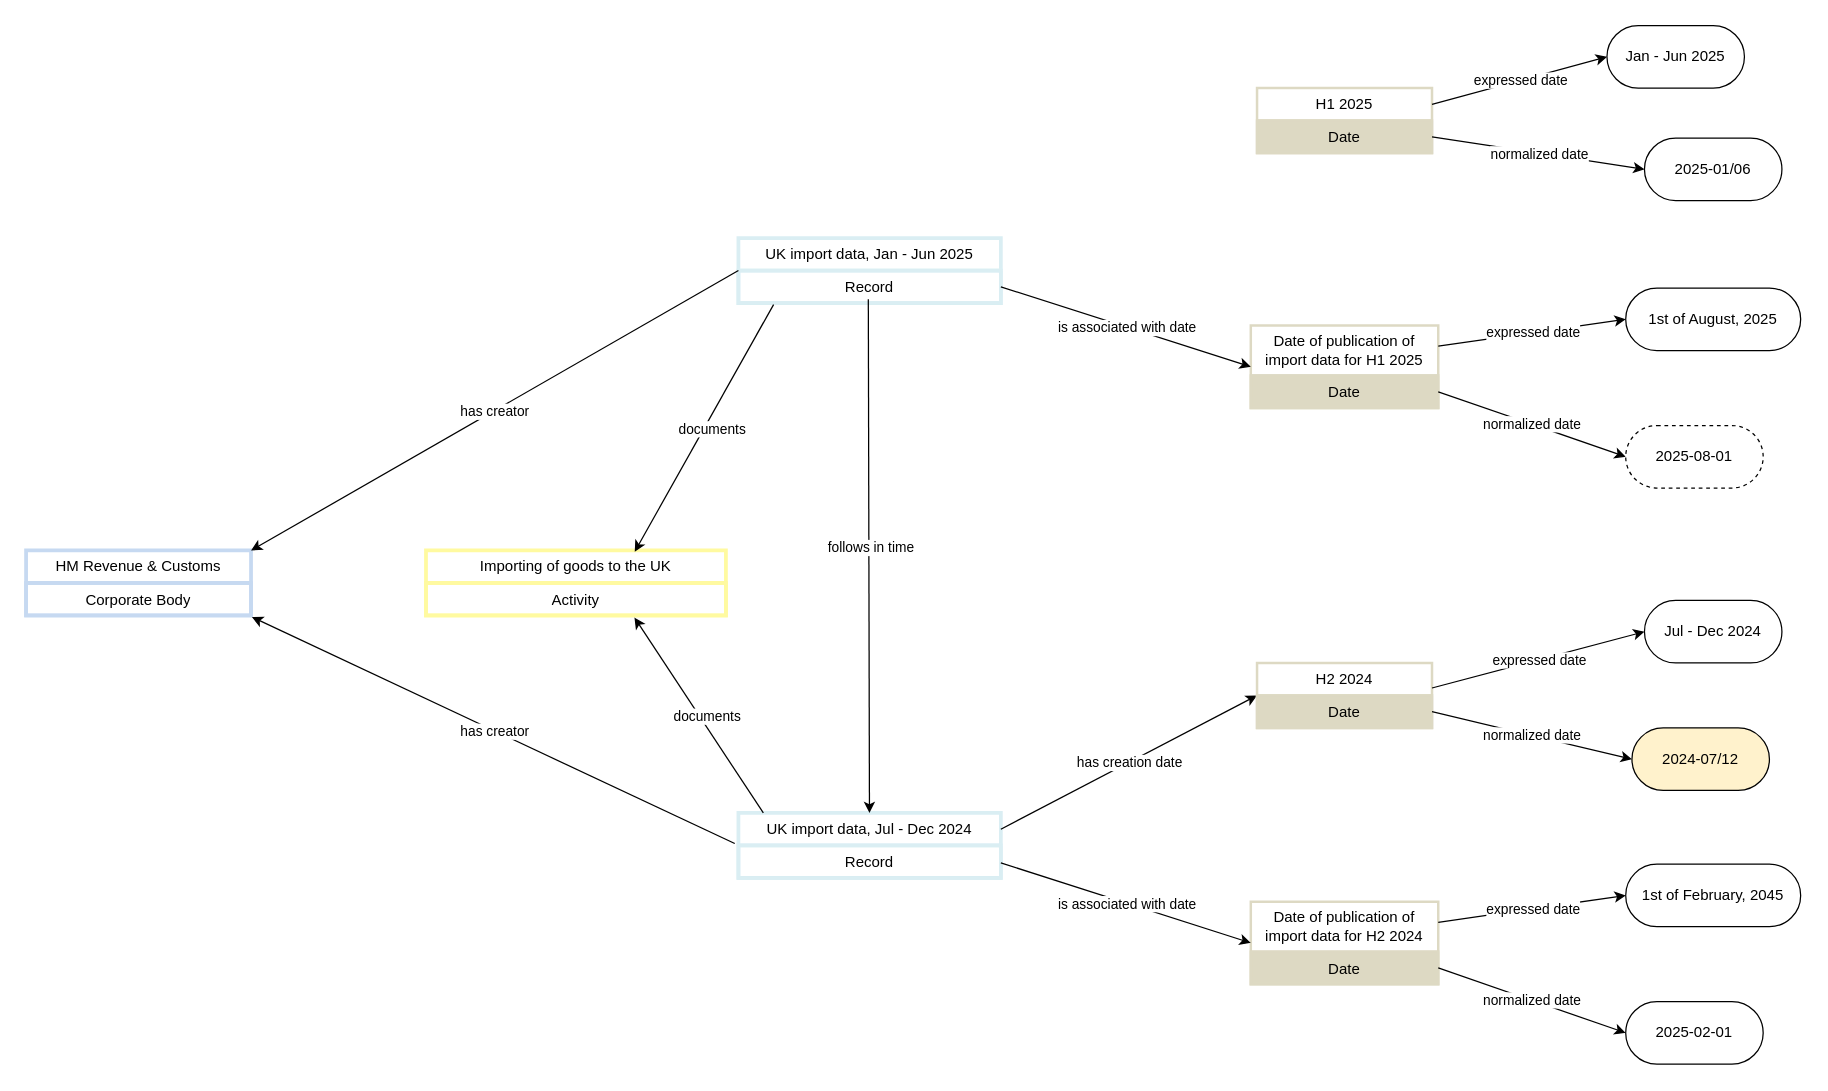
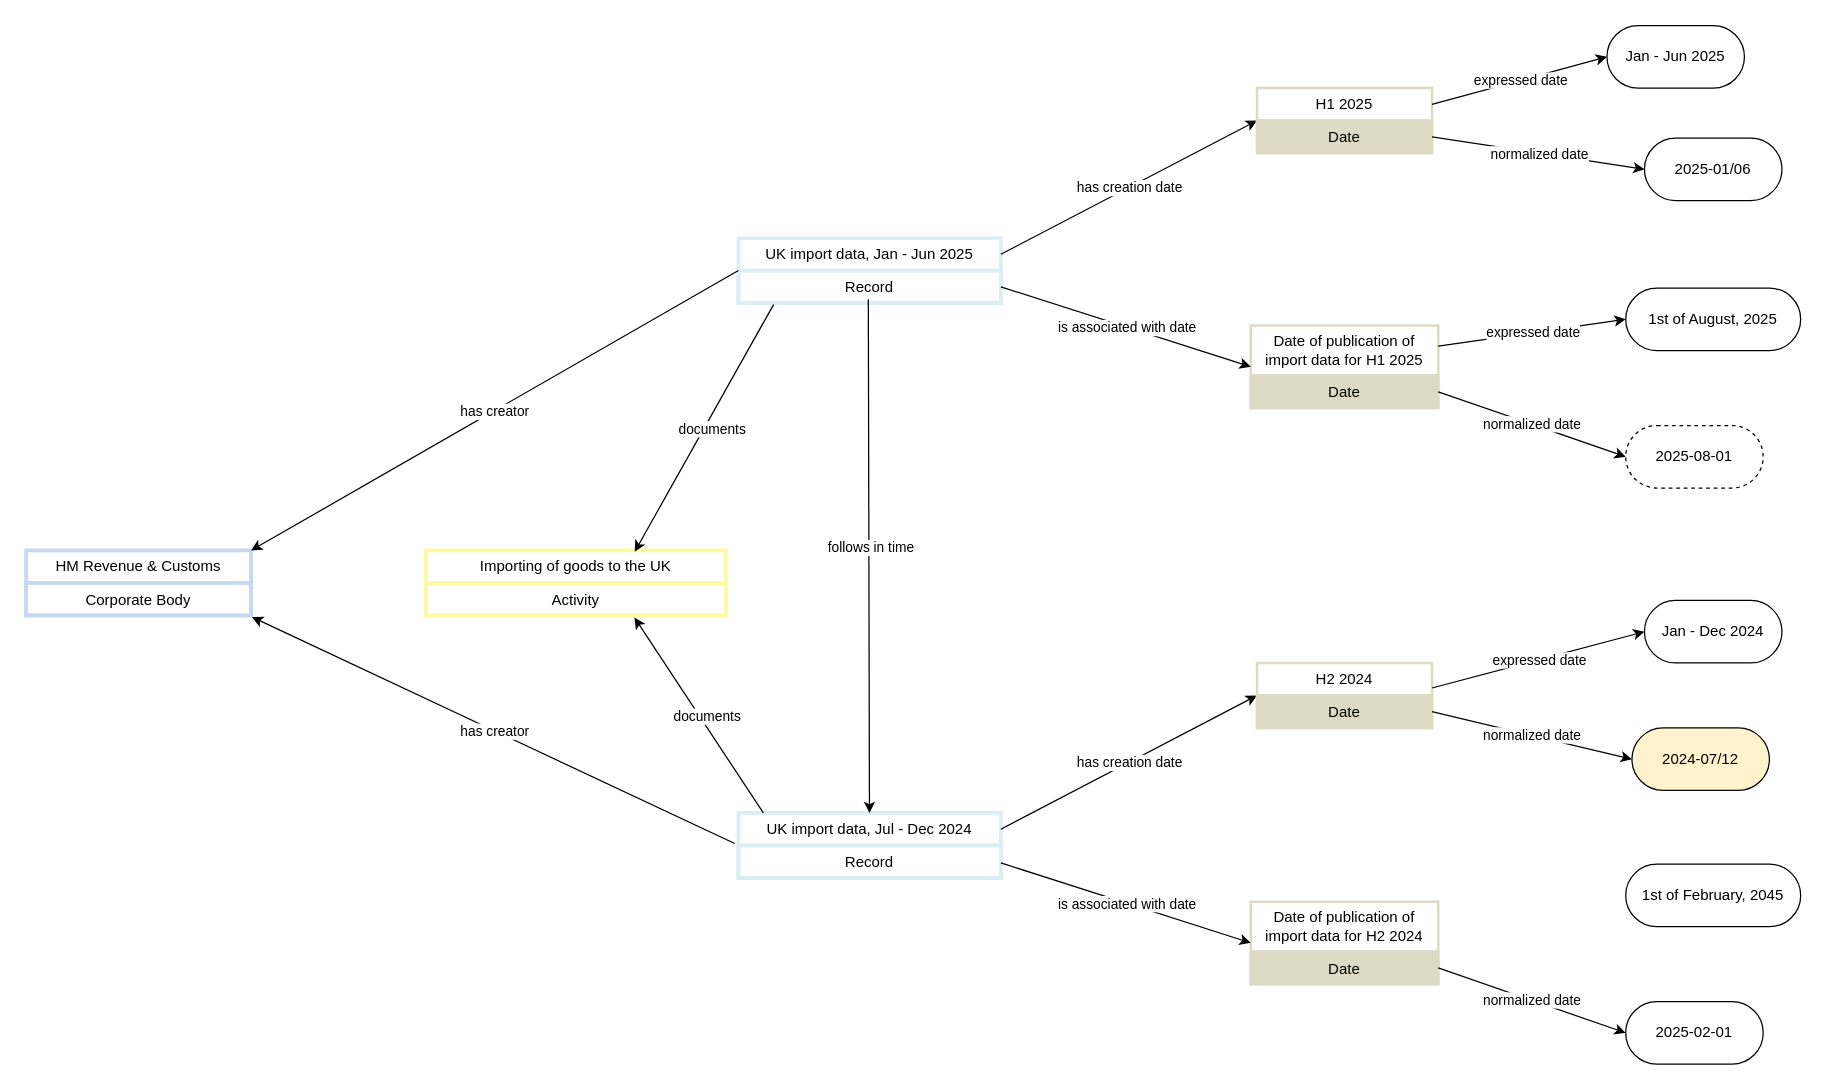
+ <mxCell id="8" value="" style="endArrow=classic;html=1;rounded=0;exitX=1;exitY=0.25;exitDx=0;exitDy=0;entryX=0;entryY=0.5;entryDx=0;entryDy=0;" parent="1" source="2" target="10" edge="1"><mxGeometry relative="1" as="geometry"><mxPoint x="810" y="215.5" as="sourcePoint" /><mxPoint x="960" y="215.5" as="targetPoint" /></mxGeometry></mxCell>
+ <mxCell id="9" value="has creation date" style="edgeLabel;resizable=0;html=1;;align=center;verticalAlign=middle;" parent="8" connectable="0" vertex="1"><mxGeometry relative="1" as="geometry" /></mxCell>
- <mxCell id="31" value="Jul - Dec 2024" style="html=1;whiteSpace=wrap;rounded=1;arcSize=50;" parent="1" vertex="1"><mxGeometry x="1315" y="480" width="110" height="50" as="geometry" /></mxCell>
+ <mxCell id="31" value="Jan - Dec 2024" style="html=1;whiteSpace=wrap;rounded=1;arcSize=50;" parent="1" vertex="1"><mxGeometry x="1315" y="480" width="110" height="50" as="geometry" /></mxCell>
- <mxCell id="57" value="" style="endArrow=classic;html=1;rounded=0;exitX=1;exitY=0.25;exitDx=0;exitDy=0;entryX=0;entryY=0.5;entryDx=0;entryDy=0;" parent="1" source="50" target="59" edge="1"><mxGeometry relative="1" as="geometry"><mxPoint x="1150" y="749" as="sourcePoint" /><mxPoint x="1320" y="711" as="targetPoint" /></mxGeometry></mxCell>
- <mxCell id="58" value="expressed date" style="edgeLabel;resizable=0;html=1;;align=center;verticalAlign=middle;" parent="57" connectable="0" vertex="1"><mxGeometry relative="1" as="geometry" /></mxCell>
